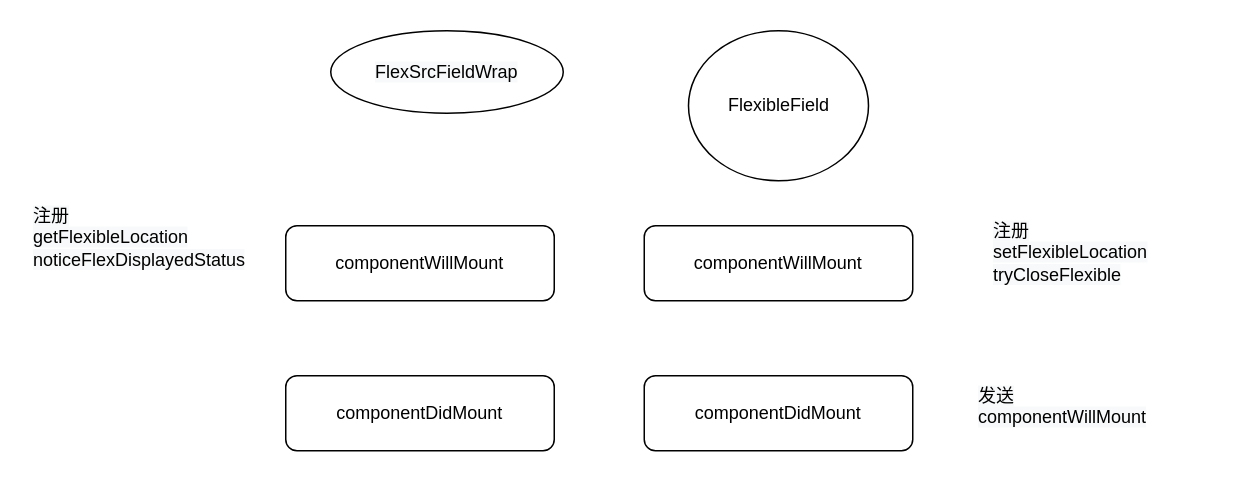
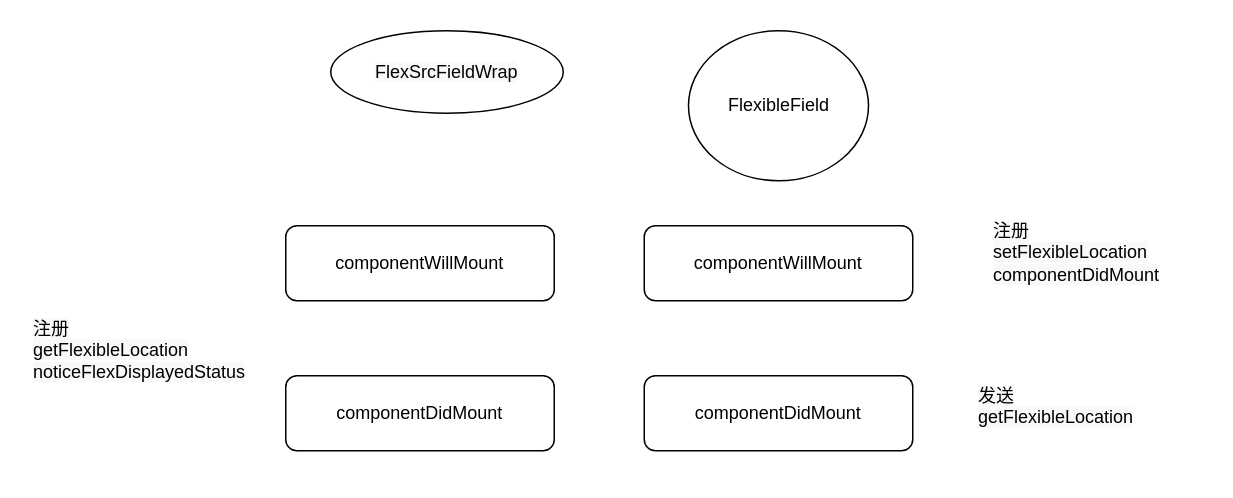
- <mxCell id="5" value="&lt;span style=&quot;color: rgb(0 , 0 , 0) ; font-family: &amp;#34;helvetica&amp;#34; ; font-size: 12px ; font-style: normal ; font-weight: 400 ; letter-spacing: normal ; text-align: center ; text-indent: 0px ; text-transform: none ; word-spacing: 0px ; background-color: rgb(248 , 249 , 250) ; display: inline ; float: none&quot;&gt;注册&lt;br&gt;getFlexibleLocation&lt;/span&gt;&lt;br style=&quot;color: rgb(0 , 0 , 0) ; font-family: &amp;#34;helvetica&amp;#34; ; font-size: 12px ; font-style: normal ; font-weight: 400 ; letter-spacing: normal ; text-align: center ; text-indent: 0px ; text-transform: none ; word-spacing: 0px ; background-color: rgb(248 , 249 , 250)&quot;&gt;&lt;span style=&quot;color: rgb(0 , 0 , 0) ; font-family: &amp;#34;helvetica&amp;#34; ; font-size: 12px ; font-style: normal ; font-weight: 400 ; letter-spacing: normal ; text-align: center ; text-indent: 0px ; text-transform: none ; word-spacing: 0px ; background-color: rgb(248 , 249 , 250) ; display: inline ; float: none&quot;&gt;noticeFlexDisplayedStatus&lt;/span&gt;" style="text;whiteSpace=wrap;html=1;" vertex="1" parent="1"><mxGeometry x="20" y="130" width="140" height="70" as="geometry" /></mxCell>
+ <mxCell id="5" value="&lt;span style=&quot;color: rgb(0 , 0 , 0) ; font-family: &amp;#34;helvetica&amp;#34; ; font-size: 12px ; font-style: normal ; font-weight: 400 ; letter-spacing: normal ; text-align: center ; text-indent: 0px ; text-transform: none ; word-spacing: 0px ; background-color: rgb(248 , 249 , 250) ; display: inline ; float: none&quot;&gt;注册&lt;br&gt;getFlexibleLocation&lt;/span&gt;&lt;br style=&quot;color: rgb(0 , 0 , 0) ; font-family: &amp;#34;helvetica&amp;#34; ; font-size: 12px ; font-style: normal ; font-weight: 400 ; letter-spacing: normal ; text-align: center ; text-indent: 0px ; text-transform: none ; word-spacing: 0px ; background-color: rgb(248 , 249 , 250)&quot;&gt;&lt;span style=&quot;color: rgb(0 , 0 , 0) ; font-family: &amp;#34;helvetica&amp;#34; ; font-size: 12px ; font-style: normal ; font-weight: 400 ; letter-spacing: normal ; text-align: center ; text-indent: 0px ; text-transform: none ; word-spacing: 0px ; background-color: rgb(248 , 249 , 250) ; display: inline ; float: none&quot;&gt;noticeFlexDisplayedStatus&lt;/span&gt;" style="text;whiteSpace=wrap;html=1;" vertex="1" parent="1"><mxGeometry x="20" y="205" width="140" height="70" as="geometry" /></mxCell>
- <mxCell id="7" value="&lt;span style=&quot;color: rgb(0 , 0 , 0) ; font-family: &amp;#34;helvetica&amp;#34; ; font-size: 12px ; font-style: normal ; font-weight: 400 ; letter-spacing: normal ; text-align: center ; text-indent: 0px ; text-transform: none ; word-spacing: 0px ; background-color: rgb(248 , 249 , 250) ; display: inline ; float: none&quot;&gt;注册&lt;br&gt;setFlexibleLocation&lt;br&gt;&lt;span&gt;tryCloseFlexible&lt;/span&gt;&lt;br&gt;&lt;/span&gt;" style="text;whiteSpace=wrap;html=1;" vertex="1" parent="1"><mxGeometry x="660" y="140" width="140" height="70" as="geometry" /></mxCell>
+ <mxCell id="7" value="&lt;span style=&quot;color: rgb(0 , 0 , 0) ; font-family: &amp;#34;helvetica&amp;#34; ; font-size: 12px ; font-style: normal ; font-weight: 400 ; letter-spacing: normal ; text-align: center ; text-indent: 0px ; text-transform: none ; word-spacing: 0px ; background-color: rgb(248 , 249 , 250) ; display: inline ; float: none&quot;&gt;注册&lt;br&gt;setFlexibleLocation&lt;br&gt;&lt;span&gt;componentDidMount&lt;/span&gt;&lt;br&gt;&lt;/span&gt;" style="text;whiteSpace=wrap;html=1;" vertex="1" parent="1"><mxGeometry x="660" y="140" width="140" height="70" as="geometry" /></mxCell>
- <mxCell id="10" value="&lt;span style=&quot;color: rgb(0 , 0 , 0) ; font-family: &amp;#34;helvetica&amp;#34; ; font-size: 12px ; font-style: normal ; font-weight: 400 ; letter-spacing: normal ; text-align: center ; text-indent: 0px ; text-transform: none ; word-spacing: 0px ; background-color: rgb(248 , 249 , 250) ; display: inline ; float: none&quot;&gt;发送 componentWillMount&lt;/span&gt;" style="text;whiteSpace=wrap;html=1;" vertex="1" parent="1"><mxGeometry x="650" y="250" width="130" height="60" as="geometry" /></mxCell>
+ <mxCell id="10" value="&lt;span style=&quot;color: rgb(0 , 0 , 0) ; font-family: &amp;#34;helvetica&amp;#34; ; font-size: 12px ; font-style: normal ; font-weight: 400 ; letter-spacing: normal ; text-align: center ; text-indent: 0px ; text-transform: none ; word-spacing: 0px ; background-color: rgb(248 , 249 , 250) ; display: inline ; float: none&quot;&gt;发送 getFlexibleLocation&lt;/span&gt;" style="text;whiteSpace=wrap;html=1;" vertex="1" parent="1"><mxGeometry x="650" y="250" width="130" height="60" as="geometry" /></mxCell>
